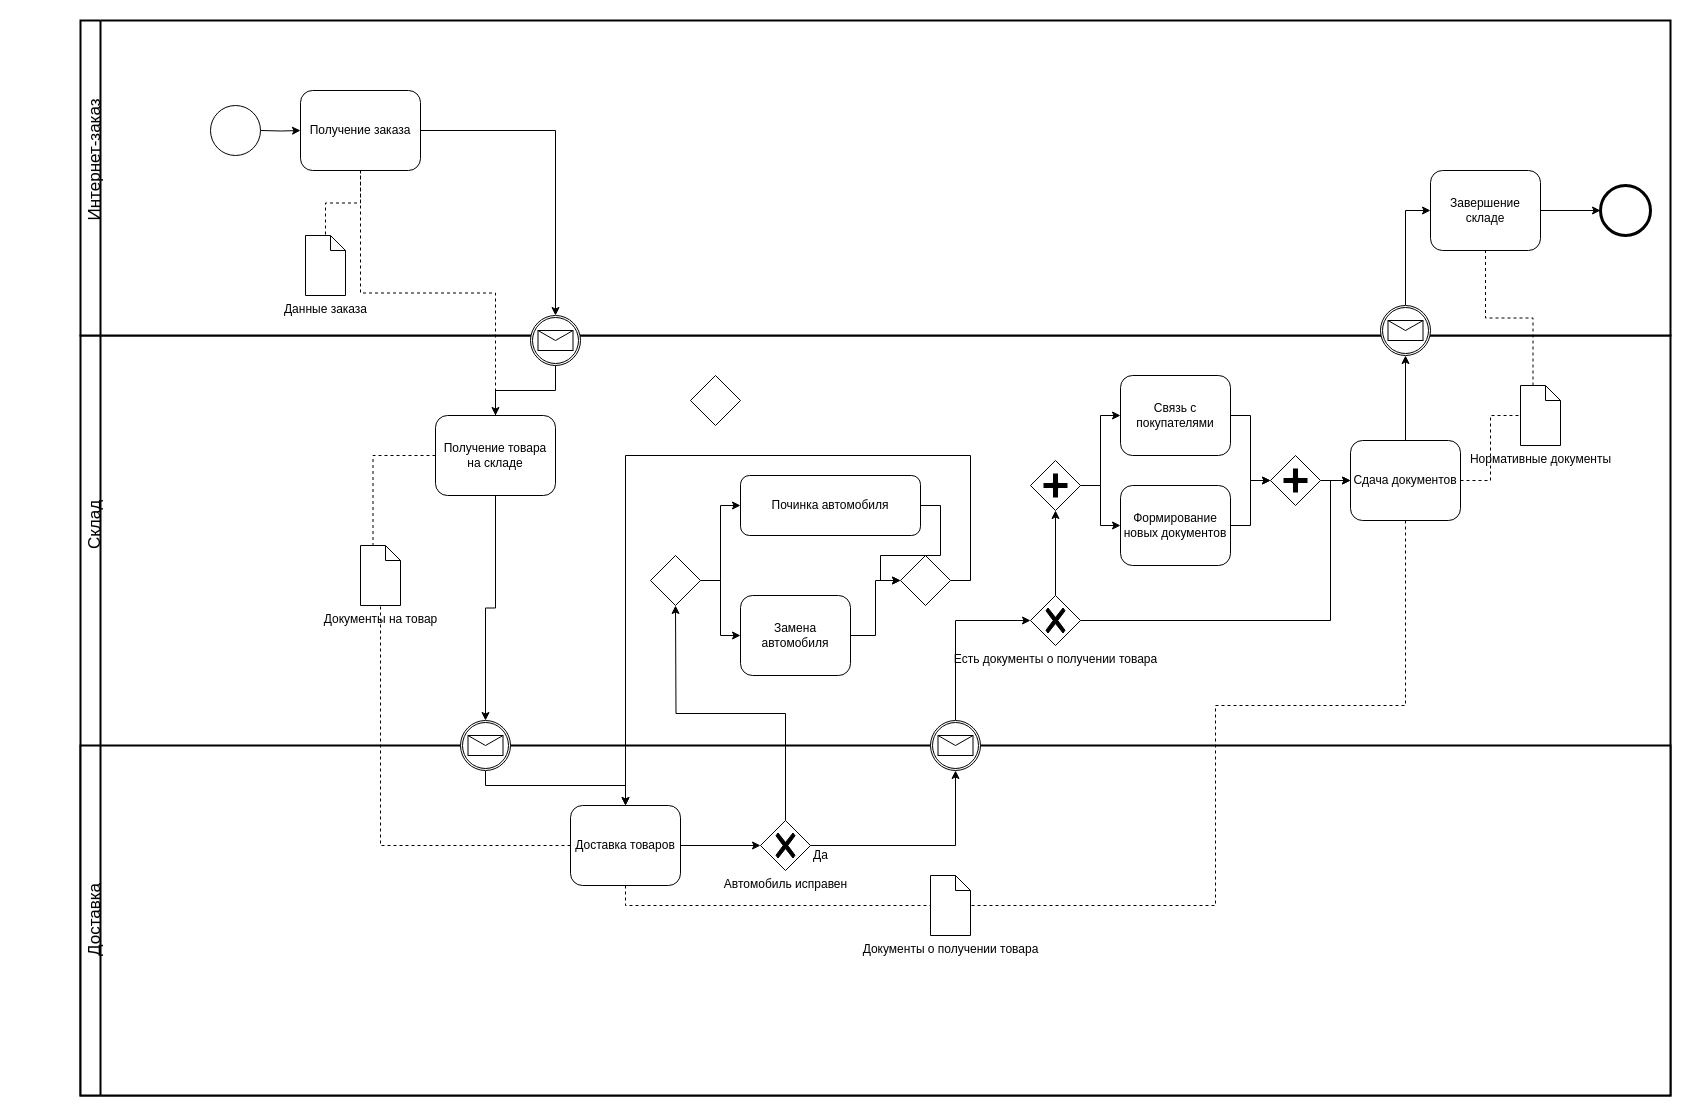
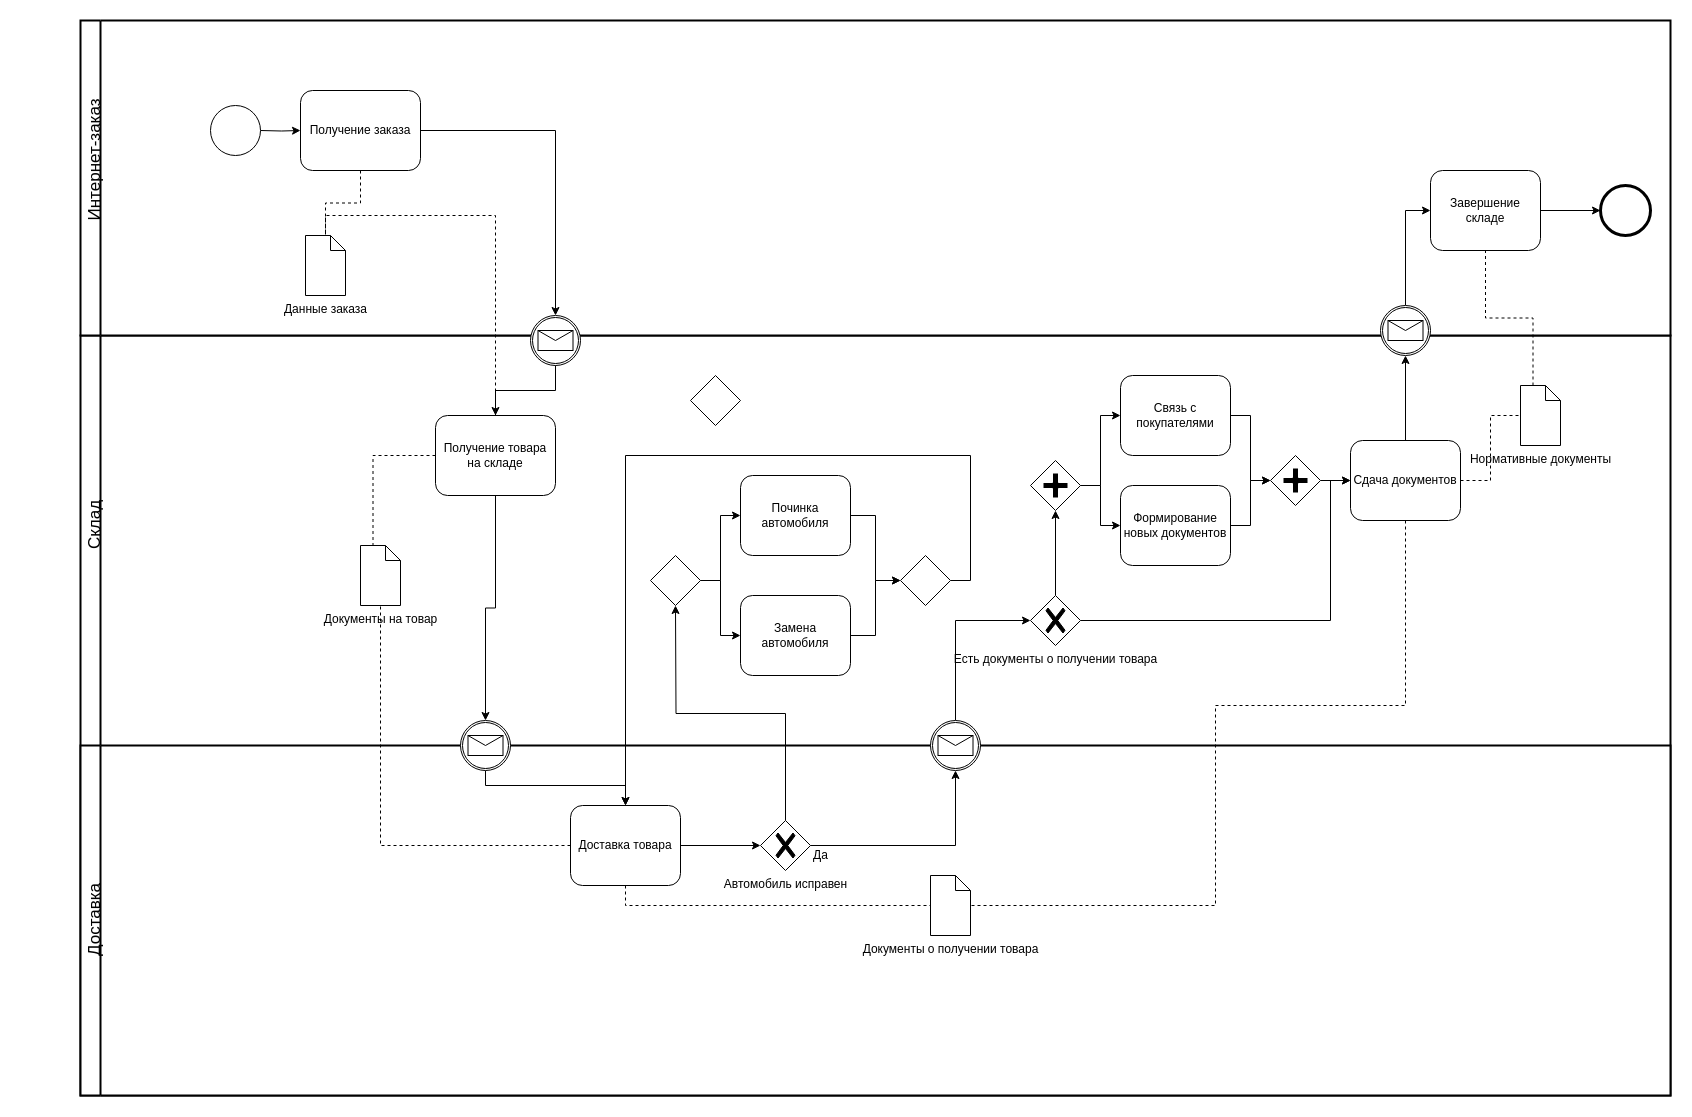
- <mxCell id="73" style="edgeStyle=orthogonalEdgeStyle;rounded=0;orthogonalLoop=1;jettySize=auto;html=1;exitX=0.5;exitY=0;exitDx=0;exitDy=0;endArrow=none;endFill=0;dashed=1;" edge="1" parent="1" source="16" target="53"><mxGeometry relative="1" as="geometry" /></mxCell>
+ <mxCell id="73" style="edgeStyle=orthogonalEdgeStyle;rounded=0;orthogonalLoop=1;jettySize=auto;html=1;exitX=0.5;exitY=0;exitDx=0;exitDy=0;entryX=0.5;entryY=0;entryDx=0;entryDy=0;entryPerimeter=0;endArrow=none;endFill=0;dashed=1;" edge="1" parent="1" source="16" target="54"><mxGeometry relative="1" as="geometry" /></mxCell>
- <mxCell id="18" value="Починка автомобиля" style="shape=ext;rounded=1;html=1;whiteSpace=wrap;" vertex="1" parent="2"><mxGeometry x="660" y="140" width="180" height="60" as="geometry" /></mxCell>
+ <mxCell id="18" value="Починка автомобиля" style="shape=ext;rounded=1;html=1;whiteSpace=wrap;" vertex="1" parent="2"><mxGeometry x="660" y="140" width="110" height="80" as="geometry" /></mxCell>
- <mxCell id="10" value="Доставка товаров" style="shape=ext;rounded=1;html=1;whiteSpace=wrap;" vertex="1" parent="3"><mxGeometry x="490" y="60" width="110" height="80" as="geometry" /></mxCell>
+ <mxCell id="10" value="Доставка товара" style="shape=ext;rounded=1;html=1;whiteSpace=wrap;" vertex="1" parent="3"><mxGeometry x="490" y="60" width="110" height="80" as="geometry" /></mxCell>
